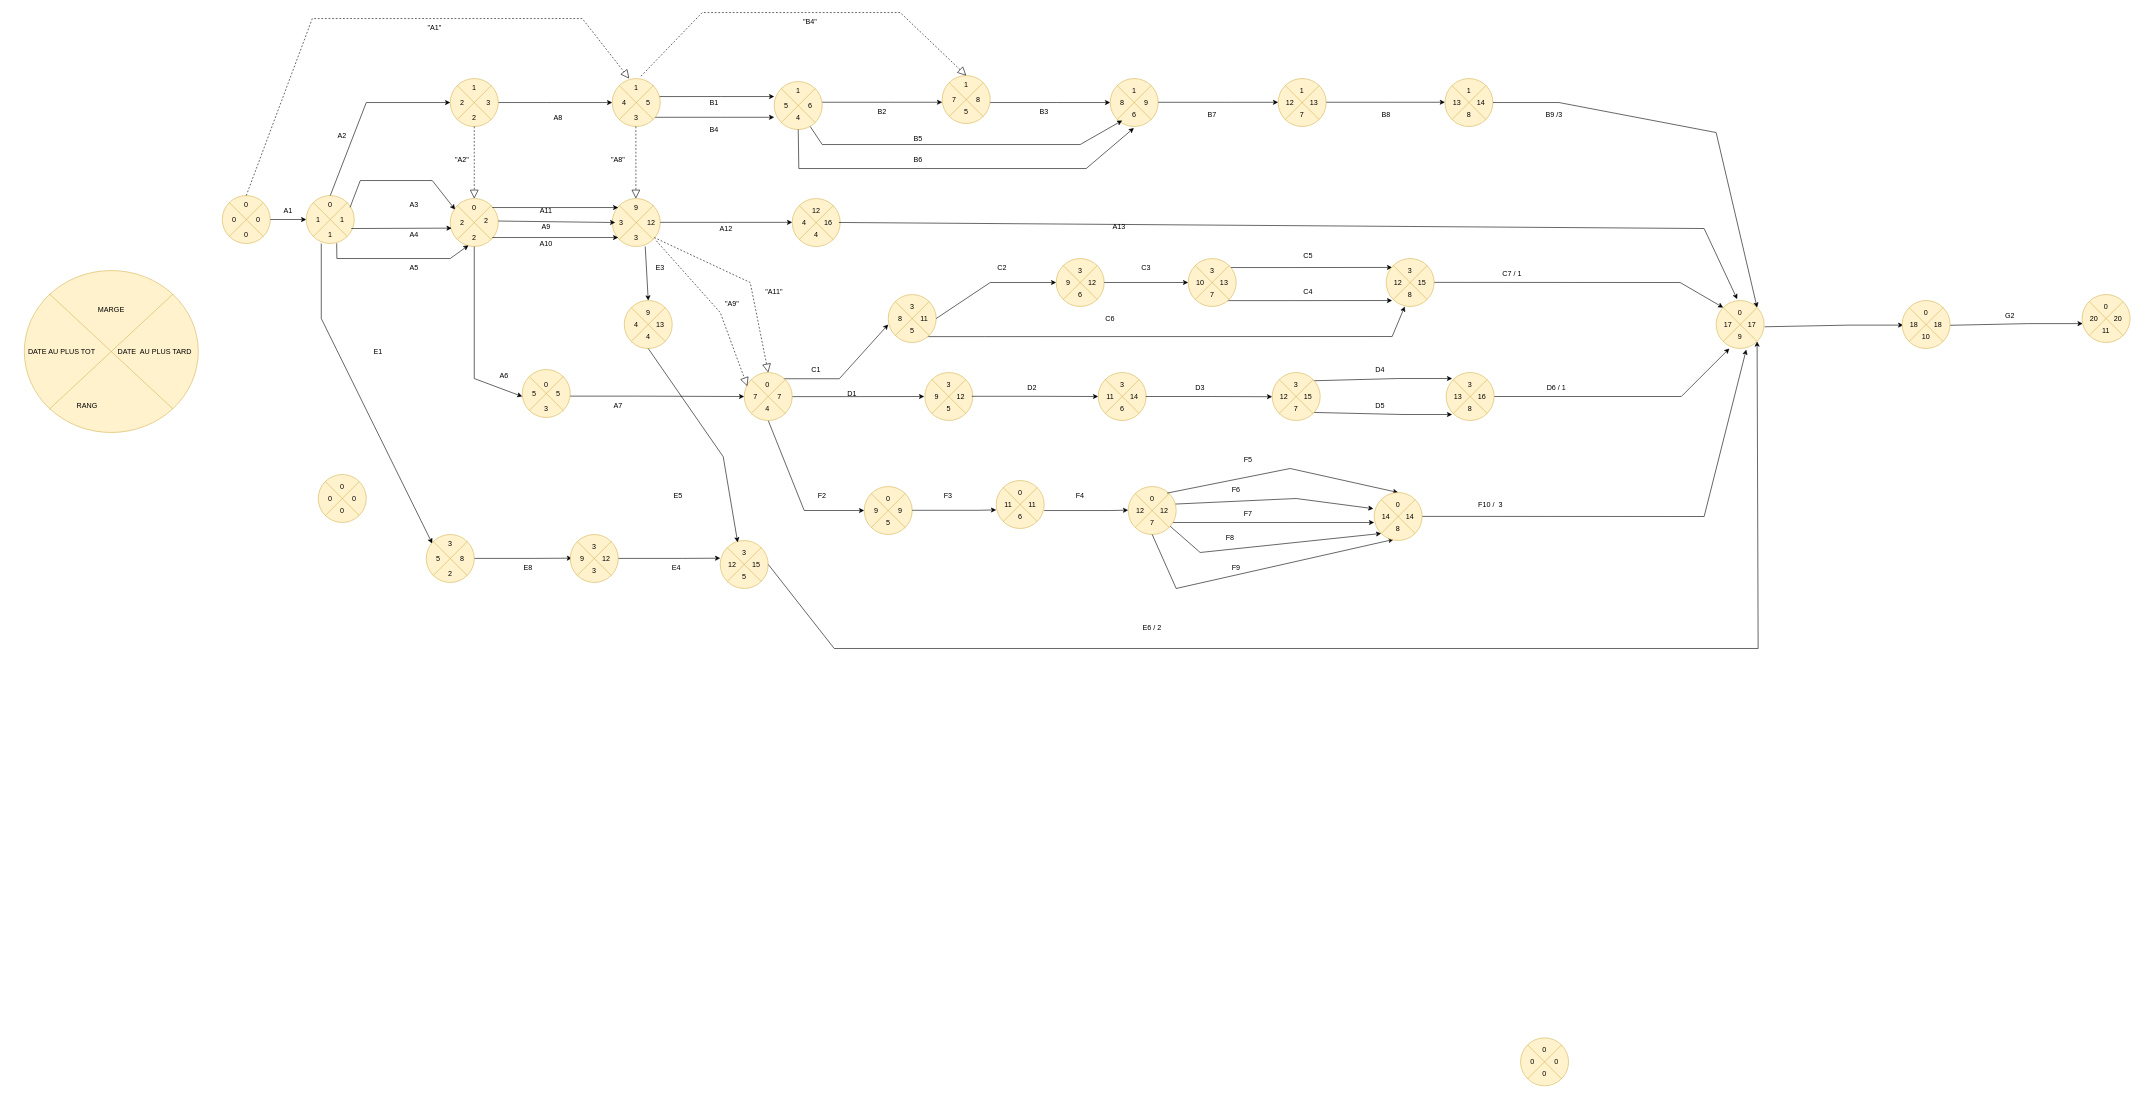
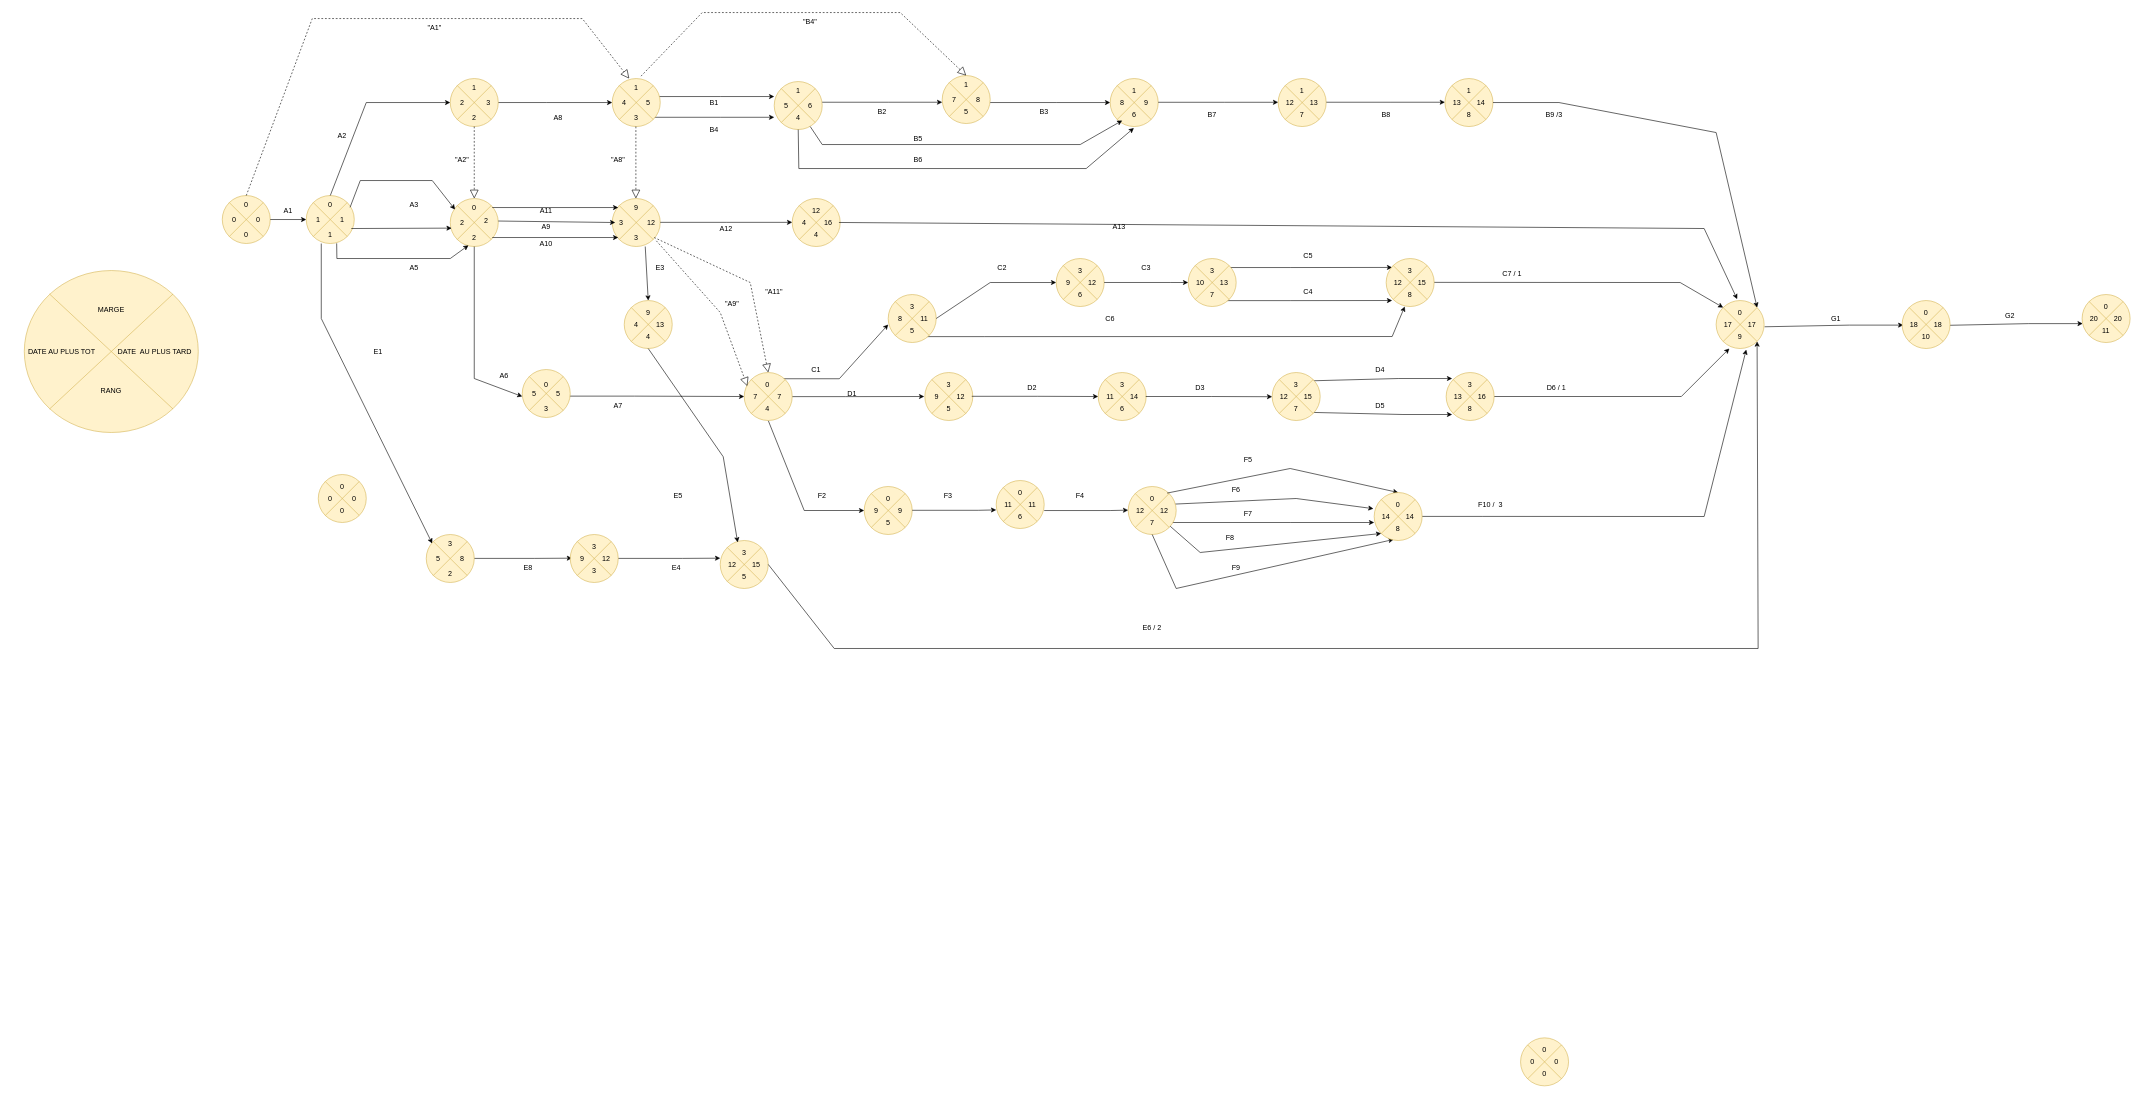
- <mxCell id="78" value="A4" style="text;html=1;strokeColor=none;fillColor=none;align=center;verticalAlign=middle;whiteSpace=wrap;rounded=0;" vertex="1" parent="1"><mxGeometry x="660" y="375" width="60" height="30" as="geometry" /></mxCell>
+ <mxCell id="382" value="G1" style="text;html=1;strokeColor=none;fillColor=none;align=center;verticalAlign=middle;whiteSpace=wrap;rounded=0;" vertex="1" parent="1"><mxGeometry x="3030" y="515" width="60" height="30" as="geometry" /></mxCell>
- <mxCell id="393" value="RANG" style="text;html=1;align=center;verticalAlign=middle;whiteSpace=wrap;rounded=0;" vertex="1" parent="1"><mxGeometry x="135" y="665" width="20" height="20" as="geometry" /></mxCell>
+ <mxCell id="393" value="RANG" style="text;html=1;align=center;verticalAlign=middle;whiteSpace=wrap;rounded=0;" vertex="1" parent="1"><mxGeometry x="175" y="640" width="20" height="20" as="geometry" /></mxCell>
